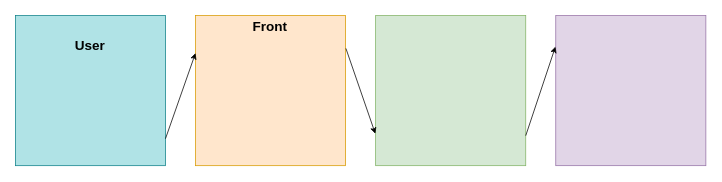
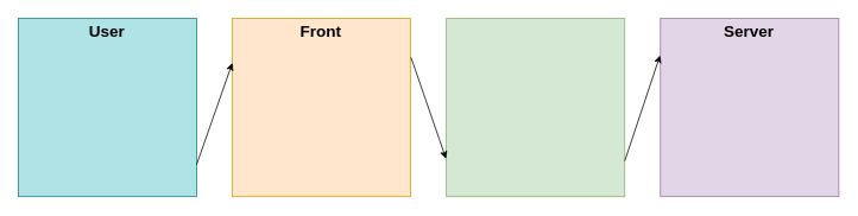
+ <mxCell id="16" value="&lt;b&gt;&lt;font style=&quot;font-size: 18px&quot;&gt;Server&lt;/font&gt;&lt;/b&gt;" style="text;html=1;strokeColor=none;fillColor=none;align=center;verticalAlign=middle;whiteSpace=wrap;rounded=0;" parent="1" vertex="1"><mxGeometry x="782.34" y="20" width="115.32" height="30" as="geometry" /></mxCell>
- <mxCell id="14" value="&lt;b&gt;&lt;font style=&quot;font-size: 18px&quot;&gt;User&lt;/font&gt;&lt;/b&gt;" style="text;html=1;strokeColor=none;fillColor=none;align=center;verticalAlign=middle;whiteSpace=wrap;rounded=0;" parent="1" vertex="1"><mxGeometry x="62.34" y="45" width="115.32" height="30" as="geometry" /></mxCell>
+ <mxCell id="14" value="&lt;b&gt;&lt;font style=&quot;font-size: 18px&quot;&gt;User&lt;/font&gt;&lt;/b&gt;" style="text;html=1;strokeColor=none;fillColor=none;align=center;verticalAlign=middle;whiteSpace=wrap;rounded=0;" parent="1" vertex="1"><mxGeometry x="62.34" y="20" width="115.32" height="30" as="geometry" /></mxCell>
